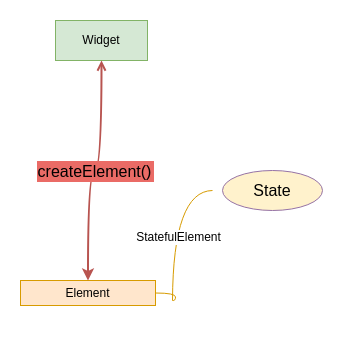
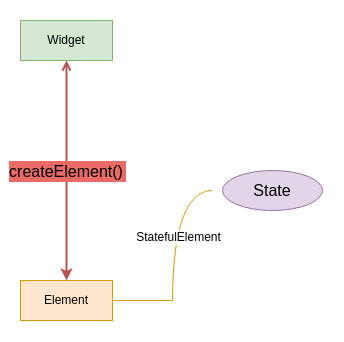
- <mxCell id="2" value="Widget" style="rounded=0;whiteSpace=wrap;html=1;fillColor=#d5e8d4;strokeColor=#82b366;" vertex="1" parent="1"><mxGeometry x="55" y="20" width="92" height="40" as="geometry" /></mxCell>
+ <mxCell id="2" value="Widget" style="rounded=0;whiteSpace=wrap;html=1;fillColor=#d5e8d4;strokeColor=#82b366;" vertex="1" parent="1"><mxGeometry x="20" y="20" width="92" height="40" as="geometry" /></mxCell>
- <mxCell id="8" value="State" style="ellipse;whiteSpace=wrap;html=1;fontSize=16;fillColor=#fff2cc;strokeColor=#9673a6;" vertex="1" parent="1"><mxGeometry x="222" y="170" width="100" height="40" as="geometry" /></mxCell>
+ <mxCell id="8" value="State" style="ellipse;whiteSpace=wrap;html=1;fontSize=16;fillColor=#e1d5e7;strokeColor=#9673a6;" vertex="1" parent="1"><mxGeometry x="222" y="170" width="100" height="40" as="geometry" /></mxCell>
- <mxCell id="4" value="Element" style="rounded=0;whiteSpace=wrap;html=1;fillColor=#ffe6cc;strokeColor=#d79b00;" vertex="1" parent="1"><mxGeometry x="20" y="280" width="135" height="25" as="geometry" /></mxCell>
+ <mxCell id="4" value="Element" style="rounded=0;whiteSpace=wrap;html=1;fillColor=#ffe6cc;strokeColor=#d79b00;" vertex="1" parent="1"><mxGeometry x="20" y="280" width="92" height="40" as="geometry" /></mxCell>
